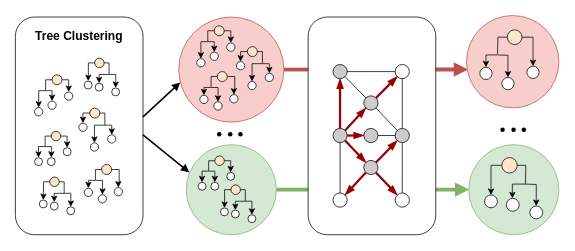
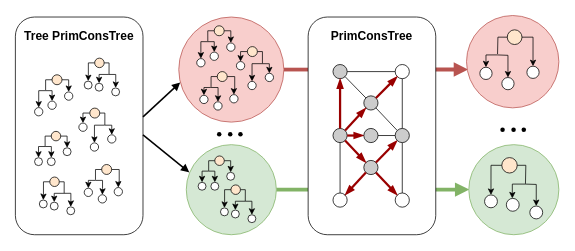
- <mxCell id="166" value="&lt;font style=&quot;font-size: 16px;&quot;&gt;&lt;b&gt;Tree Clustering&lt;/b&gt;&lt;/font&gt;" style="text;html=1;align=center;verticalAlign=middle;whiteSpace=wrap;rounded=0;" vertex="1" parent="1"><mxGeometry x="20" y="22" width="170" height="50" as="geometry" /></mxCell>
+ <mxCell id="166" value="&lt;font style=&quot;font-size: 16px;&quot;&gt;&lt;b&gt;Tree PrimConsTree&lt;/b&gt;&lt;/font&gt;" style="text;html=1;align=center;verticalAlign=middle;whiteSpace=wrap;rounded=0;" vertex="1" parent="1"><mxGeometry x="20" y="22" width="170" height="50" as="geometry" /></mxCell>
+ <mxCell id="114" value="&lt;font style=&quot;font-size: 16px;&quot;&gt;&lt;b&gt;PrimConsTree&lt;/b&gt;&lt;/font&gt;" style="text;html=1;align=center;verticalAlign=middle;whiteSpace=wrap;rounded=0;" vertex="1" parent="1"><mxGeometry x="410" y="22" width="170" height="50" as="geometry" /></mxCell>
